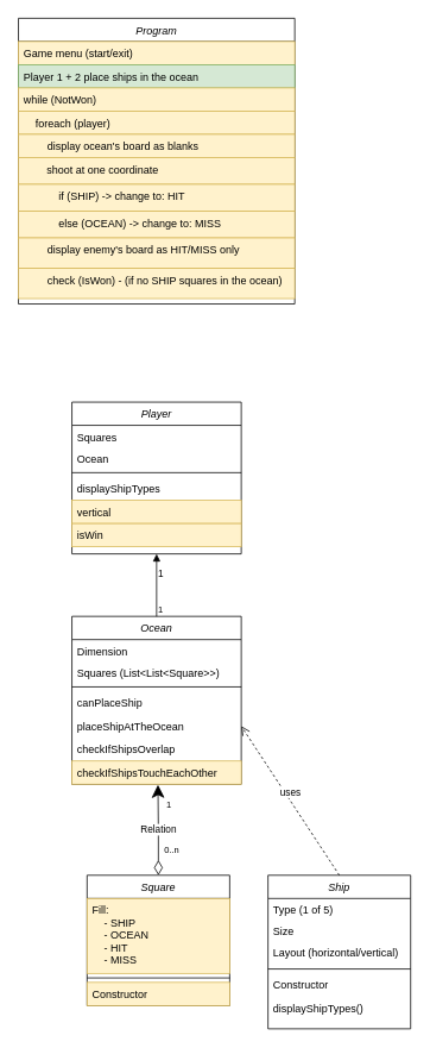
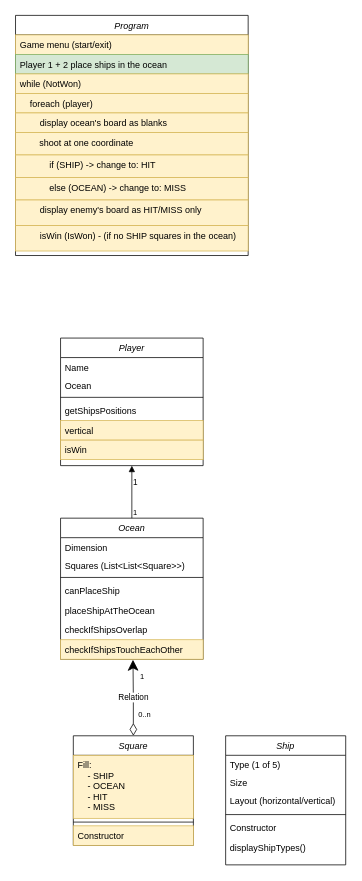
- <mxCell id="12" value="        check (IsWon) - (if no SHIP squares in the ocean)" style="text;align=left;verticalAlign=top;spacingLeft=4;spacingRight=4;overflow=hidden;rotatable=0;points=[[0,0.5],[1,0.5]];portConstraint=eastwest;rounded=0;shadow=0;html=0;fillColor=#fff2cc;strokeColor=#d6b656;" vertex="1" parent="2"><mxGeometry y="280" width="310" height="34" as="geometry" /></mxCell>
+ <mxCell id="12" value="        isWin (IsWon) - (if no SHIP squares in the ocean)" style="text;align=left;verticalAlign=top;spacingLeft=4;spacingRight=4;overflow=hidden;rotatable=0;points=[[0,0.5],[1,0.5]];portConstraint=eastwest;rounded=0;shadow=0;html=0;fillColor=#fff2cc;strokeColor=#d6b656;" vertex="1" parent="2"><mxGeometry y="280" width="310" height="34" as="geometry" /></mxCell>
- <mxCell id="33" value="Squares" style="text;align=left;verticalAlign=top;spacingLeft=4;spacingRight=4;overflow=hidden;rotatable=0;points=[[0,0.5],[1,0.5]];portConstraint=eastwest;" vertex="1" parent="32"><mxGeometry y="26" width="190" height="24" as="geometry" /></mxCell>
+ <mxCell id="33" value="Name" style="text;align=left;verticalAlign=top;spacingLeft=4;spacingRight=4;overflow=hidden;rotatable=0;points=[[0,0.5],[1,0.5]];portConstraint=eastwest;" vertex="1" parent="32"><mxGeometry y="26" width="190" height="24" as="geometry" /></mxCell>
- <mxCell id="36" value="displayShipTypes" style="text;align=left;verticalAlign=top;spacingLeft=4;spacingRight=4;overflow=hidden;rotatable=0;points=[[0,0.5],[1,0.5]];portConstraint=eastwest;" vertex="1" parent="32"><mxGeometry y="84" width="190" height="26" as="geometry" /></mxCell>
+ <mxCell id="36" value="getShipsPositions" style="text;align=left;verticalAlign=top;spacingLeft=4;spacingRight=4;overflow=hidden;rotatable=0;points=[[0,0.5],[1,0.5]];portConstraint=eastwest;" vertex="1" parent="32"><mxGeometry y="84" width="190" height="26" as="geometry" /></mxCell>
- <mxCell id="44" value="uses" style="html=1;verticalAlign=bottom;endArrow=open;dashed=1;endSize=8;exitX=0.5;exitY=0;exitDx=0;exitDy=0;entryX=1;entryY=0.5;entryDx=0;entryDy=0;" edge="1" parent="1" source="13" target="29"><mxGeometry relative="1" as="geometry"><mxPoint x="240" y="910" as="sourcePoint" /><mxPoint x="160" y="910" as="targetPoint" /></mxGeometry></mxCell>
